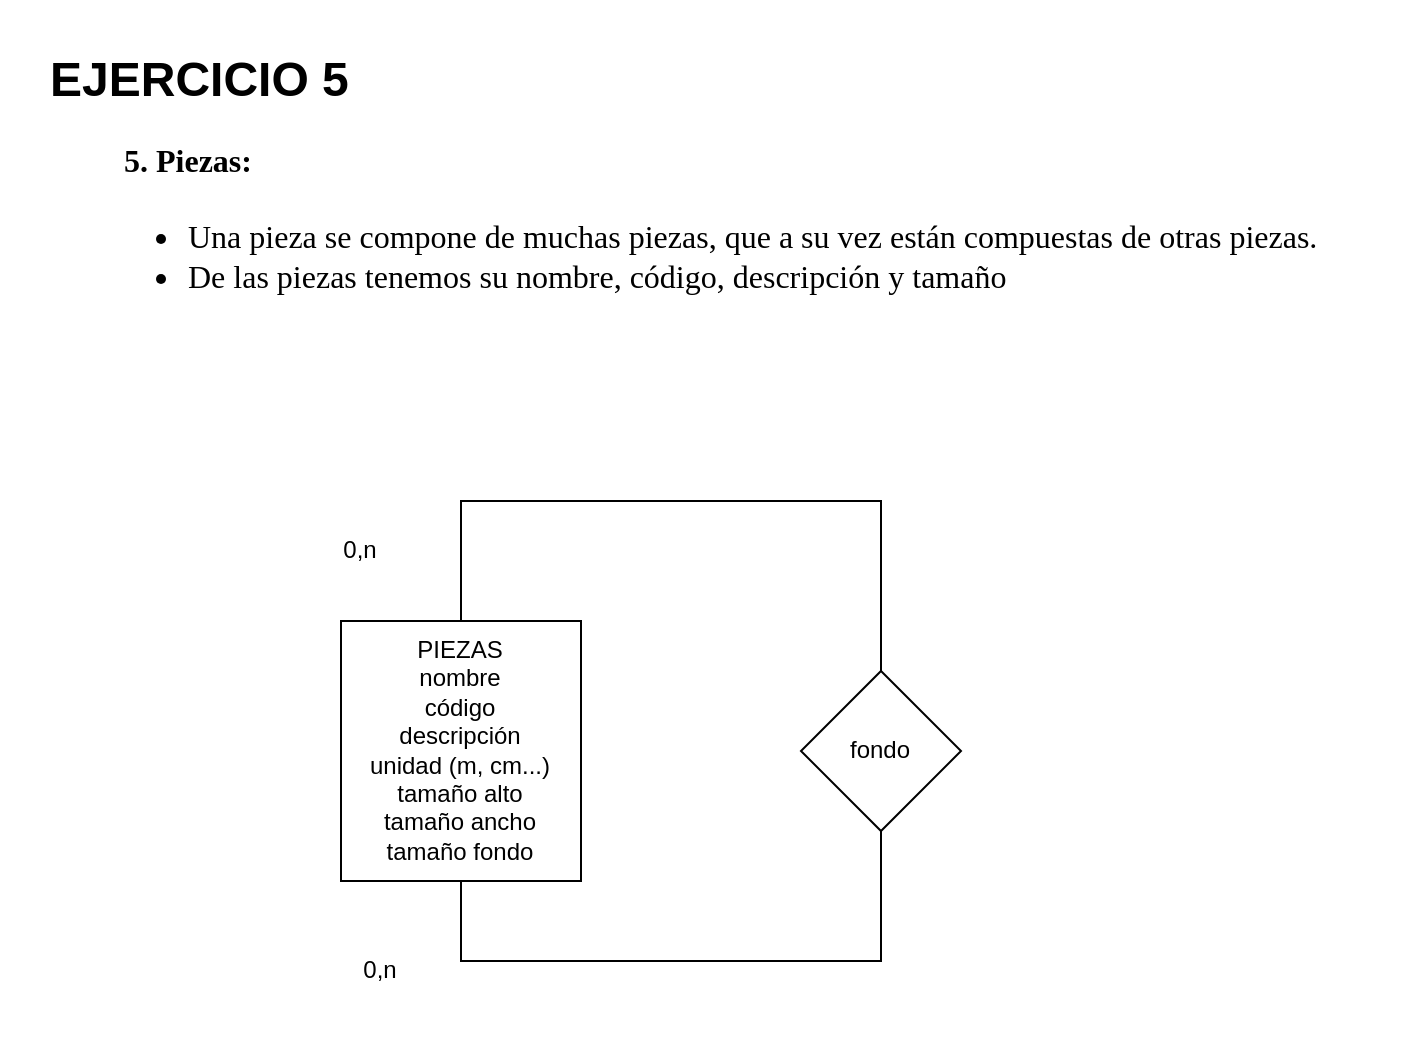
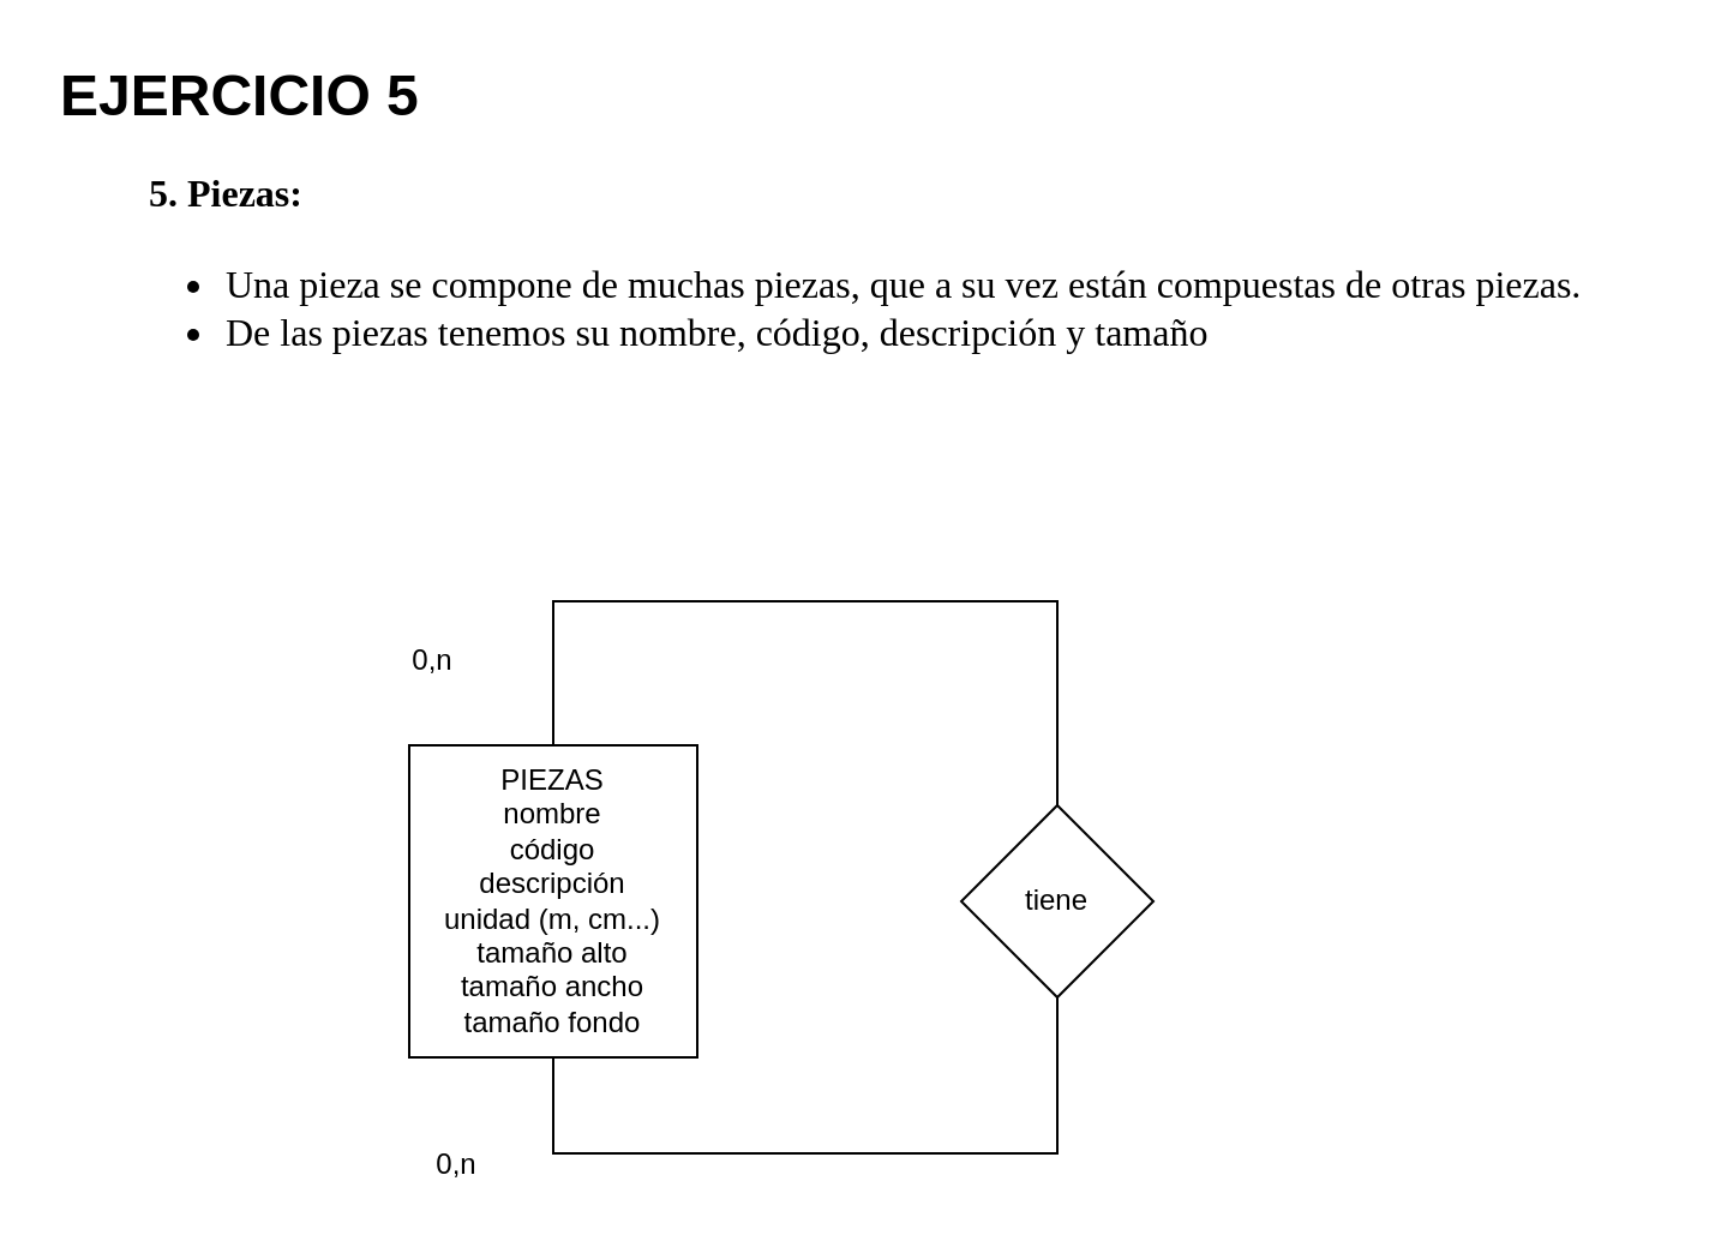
- <mxCell id="4" value="fondo" style="rhombus;whiteSpace=wrap;html=1;" vertex="1" parent="1"><mxGeometry x="400" y="335" width="80" height="80" as="geometry" /></mxCell>
+ <mxCell id="4" value="tiene" style="rhombus;whiteSpace=wrap;html=1;" vertex="1" parent="1"><mxGeometry x="400" y="335" width="80" height="80" as="geometry" /></mxCell>
